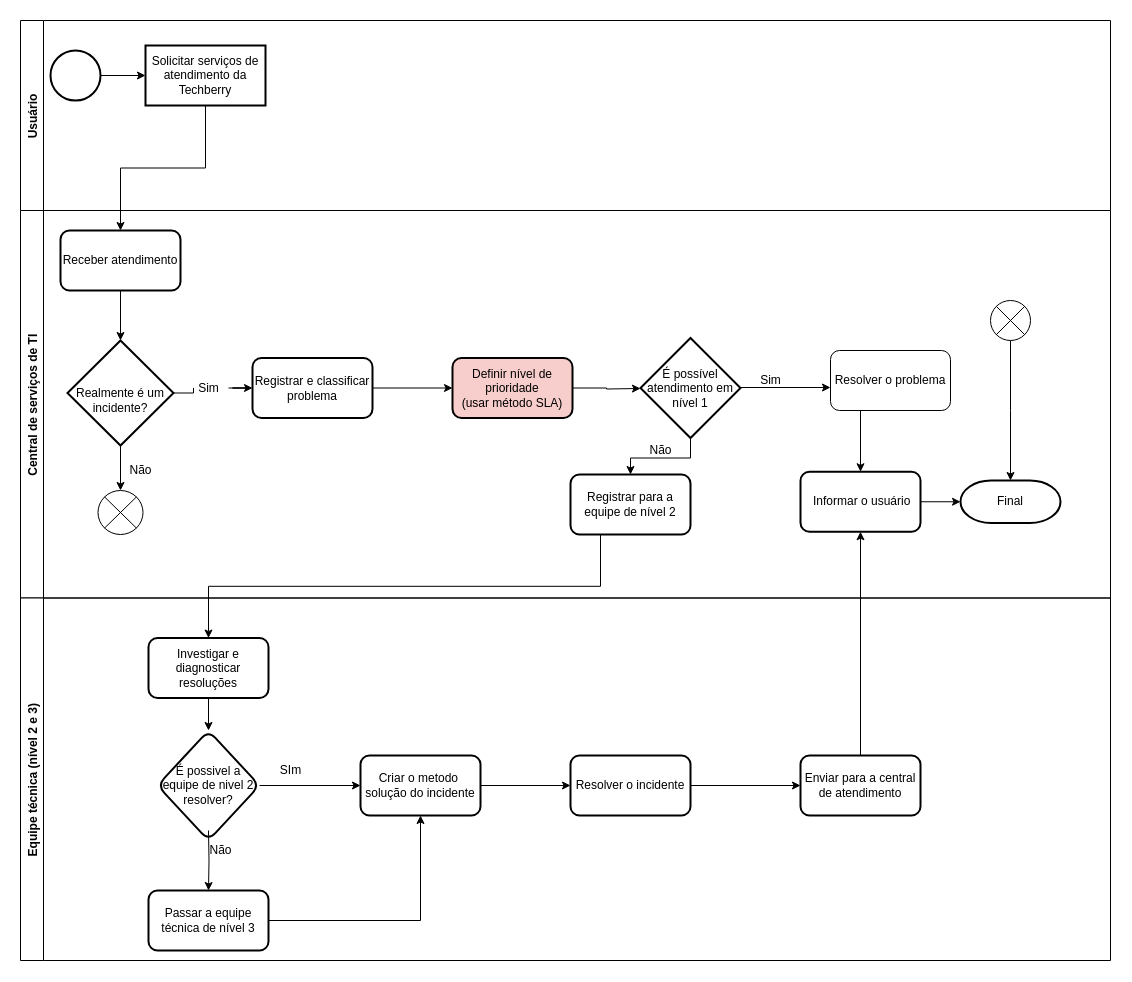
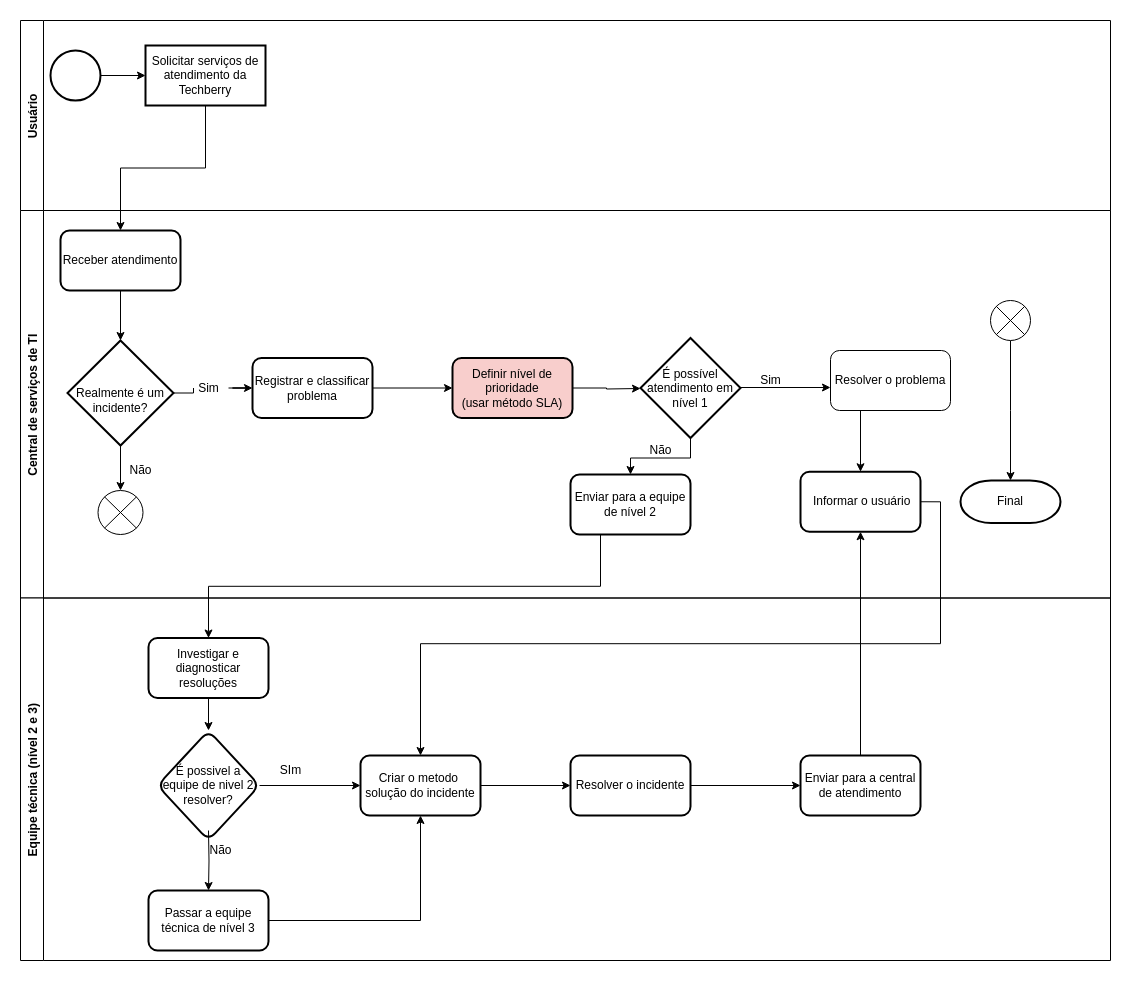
- <mxCell id="17" style="edgeStyle=orthogonalEdgeStyle;rounded=0;orthogonalLoop=1;jettySize=auto;html=1;exitX=1;exitY=0.5;exitDx=0;exitDy=0;entryX=0;entryY=0.5;entryDx=0;entryDy=0;entryPerimeter=0;" edge="1" parent="4" source="18" target="19"><mxGeometry relative="1" as="geometry" /></mxCell>
+ <mxCell id="17" style="edgeStyle=orthogonalEdgeStyle;rounded=0;orthogonalLoop=1;jettySize=auto;html=1;exitX=1;exitY=0.5;exitDx=0;exitDy=0;" edge="1" parent="4" source="18" target="42"><mxGeometry relative="1" as="geometry" /></mxCell>
- <mxCell id="25" value="Registrar para a equipe de nível 2" style="rounded=1;whiteSpace=wrap;html=1;strokeWidth=2;" vertex="1" parent="4"><mxGeometry x="550" y="264" width="120" height="60" as="geometry" /></mxCell>
+ <mxCell id="25" value="Enviar para a equipe de nível 2" style="rounded=1;whiteSpace=wrap;html=1;strokeWidth=2;" vertex="1" parent="4"><mxGeometry x="550" y="264" width="120" height="60" as="geometry" /></mxCell>
